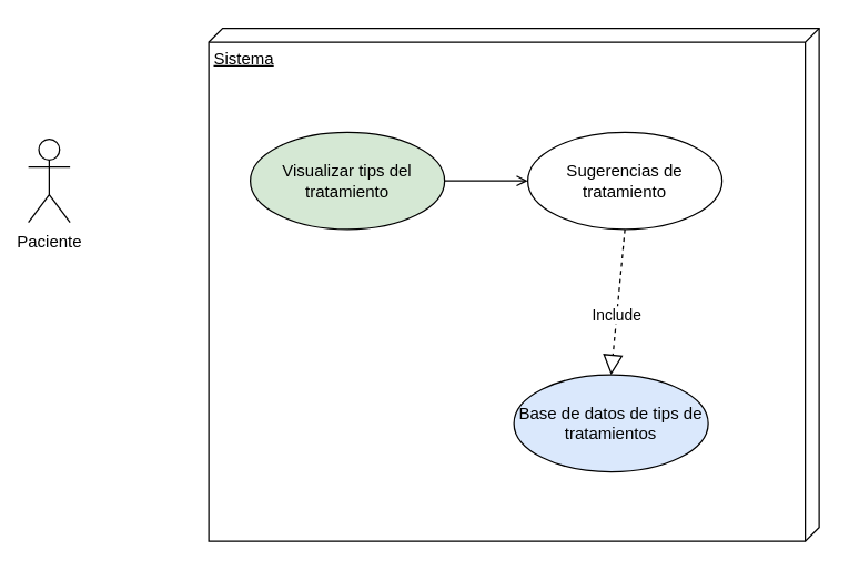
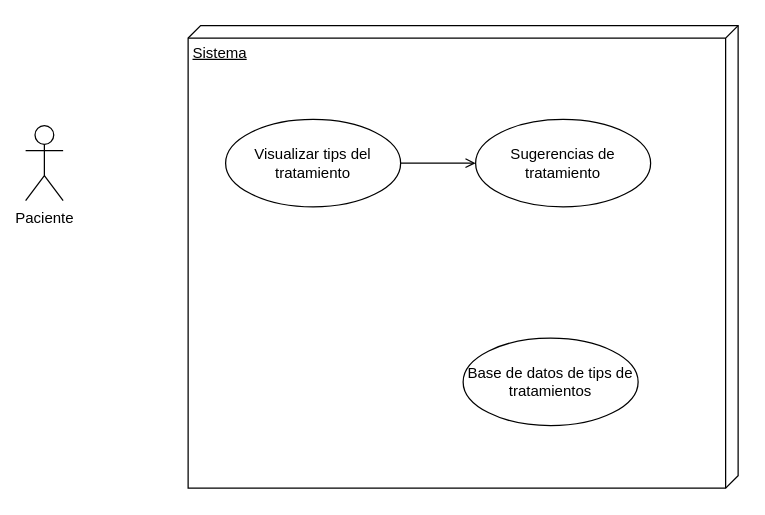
- <mxCell id="5" value="Visualizar tips del tratamiento" style="ellipse;whiteSpace=wrap;html=1;fillColor=#d5e8d4;" parent="1" vertex="1"><mxGeometry x="180" y="95" width="140" height="70" as="geometry" /></mxCell>
+ <mxCell id="5" value="Visualizar tips del tratamiento" style="ellipse;whiteSpace=wrap;html=1;" parent="1" vertex="1"><mxGeometry x="180" y="95" width="140" height="70" as="geometry" /></mxCell>
- <mxCell id="7" value="" style="endArrow=block;dashed=1;endFill=0;endSize=12;html=1;rounded=0;exitX=0.5;exitY=1;exitDx=0;exitDy=0;entryX=0.5;entryY=0;entryDx=0;entryDy=0;" parent="1" source="6" target="9" edge="1"><mxGeometry width="160" relative="1" as="geometry"><mxPoint x="430" y="280" as="sourcePoint" /><mxPoint x="590" y="280" as="targetPoint" /></mxGeometry></mxCell>
- <mxCell id="8" value="Include" style="edgeLabel;html=1;align=center;verticalAlign=middle;resizable=0;points=[];" parent="7" vertex="1" connectable="0"><mxGeometry x="0.182" y="-1" relative="1" as="geometry"><mxPoint as="offset" /></mxGeometry></mxCell>
- <mxCell id="9" value="Base de datos de tips de tratamientos" style="ellipse;whiteSpace=wrap;html=1;fillColor=#dae8fc;" parent="1" vertex="1"><mxGeometry x="370" y="270" width="140" height="70" as="geometry" /></mxCell>
+ <mxCell id="9" value="Base de datos de tips de tratamientos" style="ellipse;whiteSpace=wrap;html=1;" parent="1" vertex="1"><mxGeometry x="370" y="270" width="140" height="70" as="geometry" /></mxCell>
